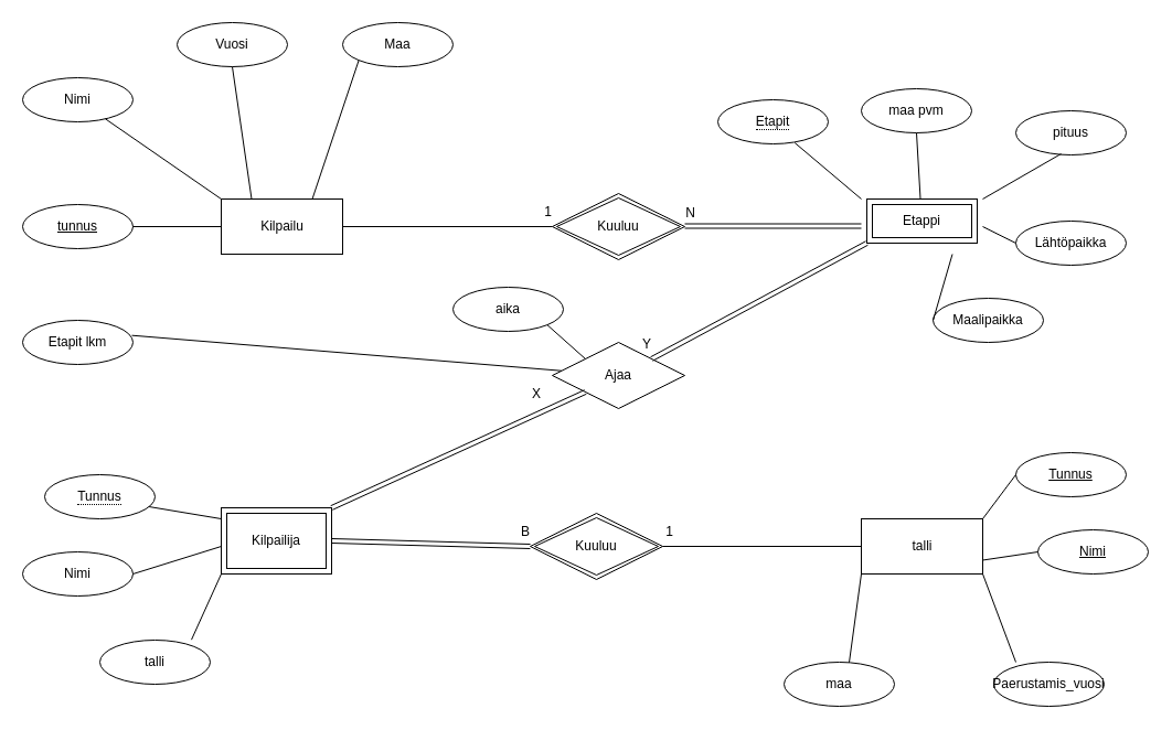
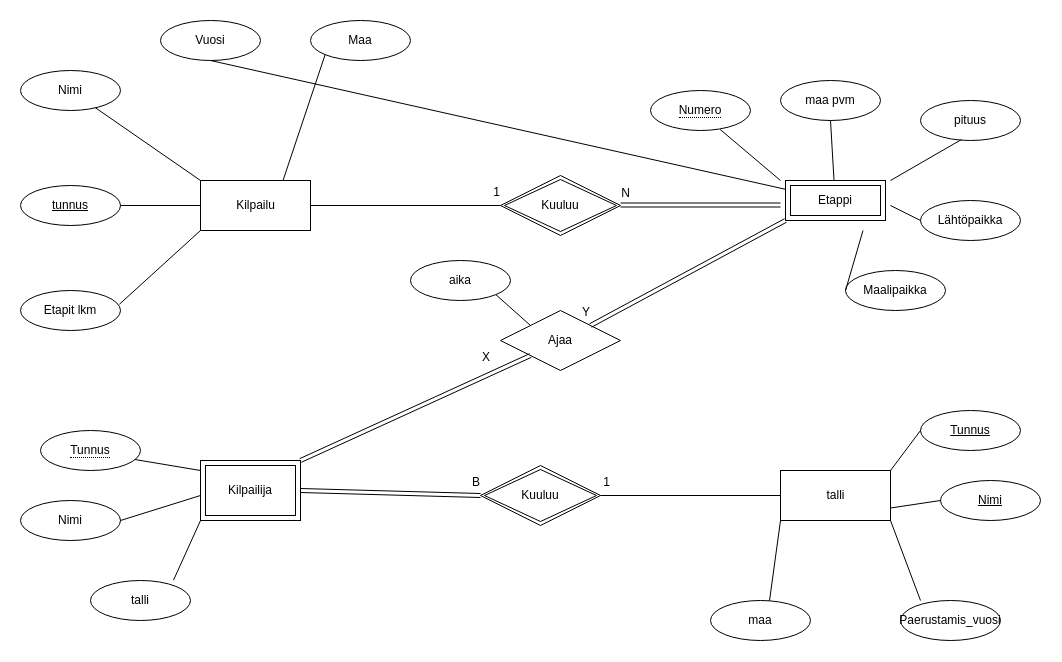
- <mxCell id="38" value="&lt;span style=&quot;border-bottom: 1px dotted&quot;&gt;Etapit&lt;/span&gt;" style="ellipse;whiteSpace=wrap;html=1;align=center;" vertex="1" parent="1"><mxGeometry x="650" y="90" width="100" height="40" as="geometry" /></mxCell>
+ <mxCell id="38" value="&lt;span style=&quot;border-bottom: 1px dotted&quot;&gt;Numero&lt;/span&gt;" style="ellipse;whiteSpace=wrap;html=1;align=center;" vertex="1" parent="1"><mxGeometry x="650" y="90" width="100" height="40" as="geometry" /></mxCell>
- <mxCell id="29" value="" style="endArrow=none;html=1;rounded=0;exitX=0.5;exitY=1;exitDx=0;exitDy=0;entryX=0.25;entryY=0;entryDx=0;entryDy=0;" edge="1" parent="1" source="6" target="3"><mxGeometry relative="1" as="geometry"><mxPoint x="490" y="370" as="sourcePoint" /><mxPoint x="650" y="370" as="targetPoint" /></mxGeometry></mxCell>
+ <mxCell id="29" value="" style="endArrow=none;html=1;rounded=0;exitX=0.5;exitY=1;exitDx=0;exitDy=0;" edge="1" parent="1" source="6" target="36"><mxGeometry relative="1" as="geometry"><mxPoint x="490" y="370" as="sourcePoint" /><mxPoint x="650" y="370" as="targetPoint" /></mxGeometry></mxCell>
- <mxCell id="26" value="" style="endArrow=none;html=1;rounded=0;exitX=0.99;exitY=0.342;exitDx=0;exitDy=0;exitPerimeter=0;" edge="1" parent="1" source="8" target="50"><mxGeometry relative="1" as="geometry"><mxPoint x="490" y="370" as="sourcePoint" /><mxPoint x="650" y="370" as="targetPoint" /></mxGeometry></mxCell>
+ <mxCell id="26" value="" style="endArrow=none;html=1;rounded=0;exitX=0.99;exitY=0.342;exitDx=0;exitDy=0;exitPerimeter=0;entryX=0;entryY=1;entryDx=0;entryDy=0;" edge="1" parent="1" source="8" target="3"><mxGeometry relative="1" as="geometry"><mxPoint x="490" y="370" as="sourcePoint" /><mxPoint x="650" y="370" as="targetPoint" /></mxGeometry></mxCell>
